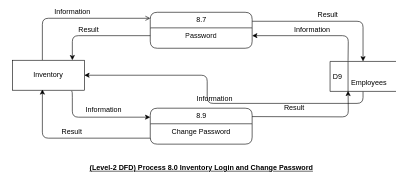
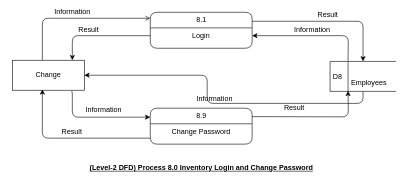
- <mxCell id="7" value="8.7" style="swimlane;html=1;fontStyle=0;childLayout=stackLayout;horizontal=1;startSize=26;horizontalStack=0;resizeParent=1;resizeLast=0;collapsible=1;marginBottom=0;swimlaneFillColor=#ffffff;align=center;rounded=1;shadow=0;comic=0;labelBackgroundColor=none;strokeWidth=1;fontFamily=Helvetica;fontSize=12;fontColor=#000000;" parent="1" vertex="1"><mxGeometry x="250" y="20" width="170" height="60" as="geometry" /></mxCell>
+ <mxCell id="7" value="8.1" style="swimlane;html=1;fontStyle=0;childLayout=stackLayout;horizontal=1;startSize=26;horizontalStack=0;resizeParent=1;resizeLast=0;collapsible=1;marginBottom=0;swimlaneFillColor=#ffffff;align=center;rounded=1;shadow=0;comic=0;labelBackgroundColor=none;strokeWidth=1;fontFamily=Helvetica;fontSize=12;fontColor=#000000;" parent="1" vertex="1"><mxGeometry x="250" y="20" width="170" height="60" as="geometry" /></mxCell>
- <mxCell id="8" value="&lt;font style=&quot;font-size: 12px;&quot;&gt;&lt;span style=&quot;font-size: 12px;&quot;&gt;Password&lt;/span&gt;&lt;/font&gt;" style="text;html=1;strokeColor=none;fillColor=none;spacingLeft=4;spacingRight=4;whiteSpace=wrap;overflow=hidden;rotatable=0;points=[[0,0.5],[1,0.5]];portConstraint=eastwest;fontColor=#000000;align=center;fontFamily=Helvetica;fontSize=12;" parent="7" vertex="1"><mxGeometry y="26" width="170" height="26" as="geometry" /></mxCell>
+ <mxCell id="8" value="&lt;font style=&quot;font-size: 12px;&quot;&gt;&lt;span style=&quot;font-size: 12px;&quot;&gt;Login&lt;/span&gt;&lt;/font&gt;" style="text;html=1;strokeColor=none;fillColor=none;spacingLeft=4;spacingRight=4;whiteSpace=wrap;overflow=hidden;rotatable=0;points=[[0,0.5],[1,0.5]];portConstraint=eastwest;fontColor=#000000;align=center;fontFamily=Helvetica;fontSize=12;" parent="7" vertex="1"><mxGeometry y="26" width="170" height="26" as="geometry" /></mxCell>
- <mxCell id="5" value="&lt;font style=&quot;font-size: 12px&quot;&gt;Inventory&lt;/font&gt;" style="rounded=0;whiteSpace=wrap;html=1;fontColor=#000000;fontFamily=Helvetica;fontSize=12;" parent="1" vertex="1"><mxGeometry x="20" y="100" width="120" height="50" as="geometry" /></mxCell>
+ <mxCell id="5" value="&lt;font style=&quot;font-size: 12px&quot;&gt;Change&lt;/font&gt;" style="rounded=0;whiteSpace=wrap;html=1;fontColor=#000000;fontFamily=Helvetica;fontSize=12;" parent="1" vertex="1"><mxGeometry x="20" y="100" width="120" height="50" as="geometry" /></mxCell>
- <mxCell id="14" value="D9" style="html=1;dashed=0;whitespace=wrap;shape=mxgraph.dfd.dataStoreID;align=left;spacingLeft=3;points=[[0,0],[0.5,0],[1,0],[0,0.5],[1,0.5],[0,1],[0.5,1],[1,1]];fontColor=#000000;fontFamily=Helvetica;fontSize=12;" parent="1" vertex="1"><mxGeometry x="550" y="102" width="110" height="50" as="geometry" /></mxCell>
+ <mxCell id="14" value="D8" style="html=1;dashed=0;whitespace=wrap;shape=mxgraph.dfd.dataStoreID;align=left;spacingLeft=3;points=[[0,0],[0.5,0],[1,0],[0,0.5],[1,0.5],[0,1],[0.5,1],[1,1]];fontColor=#000000;fontFamily=Helvetica;fontSize=12;" parent="1" vertex="1"><mxGeometry x="550" y="102" width="110" height="50" as="geometry" /></mxCell>
